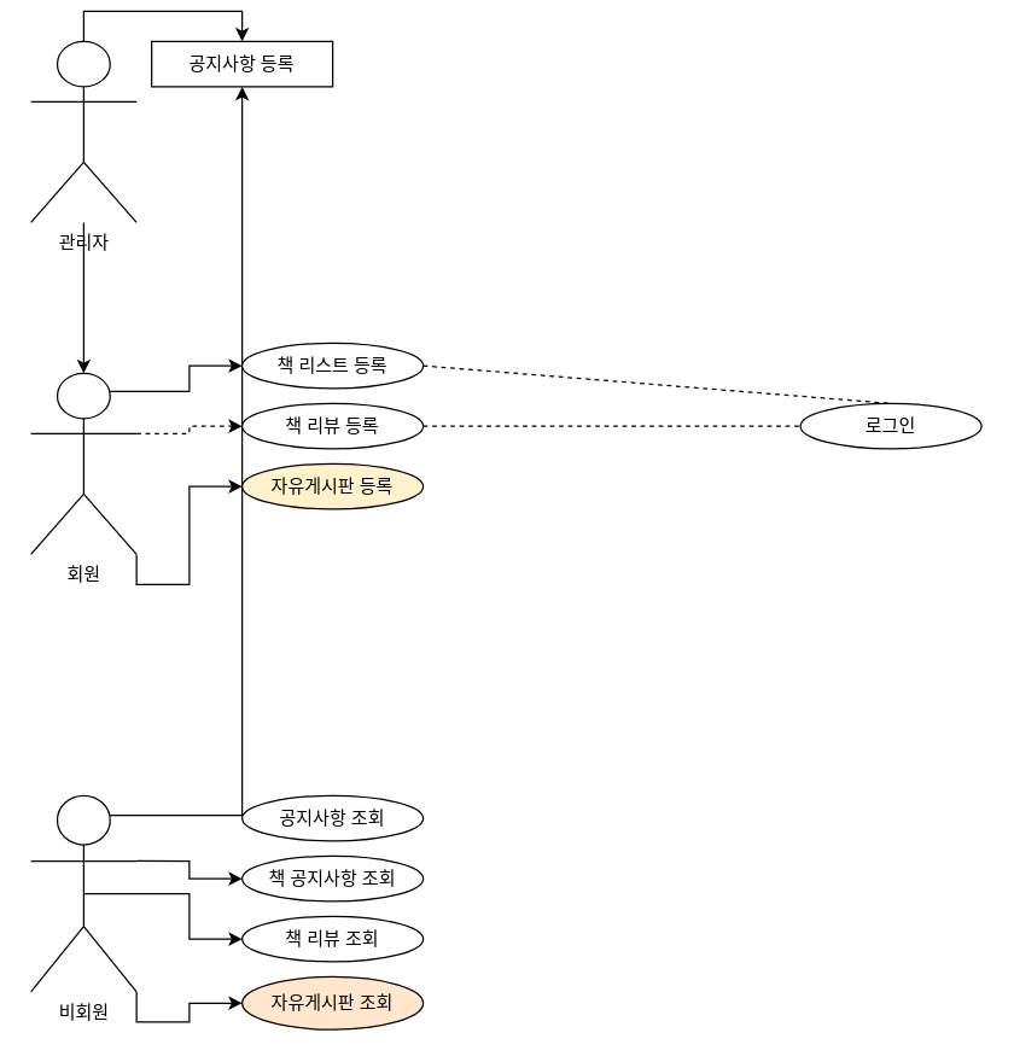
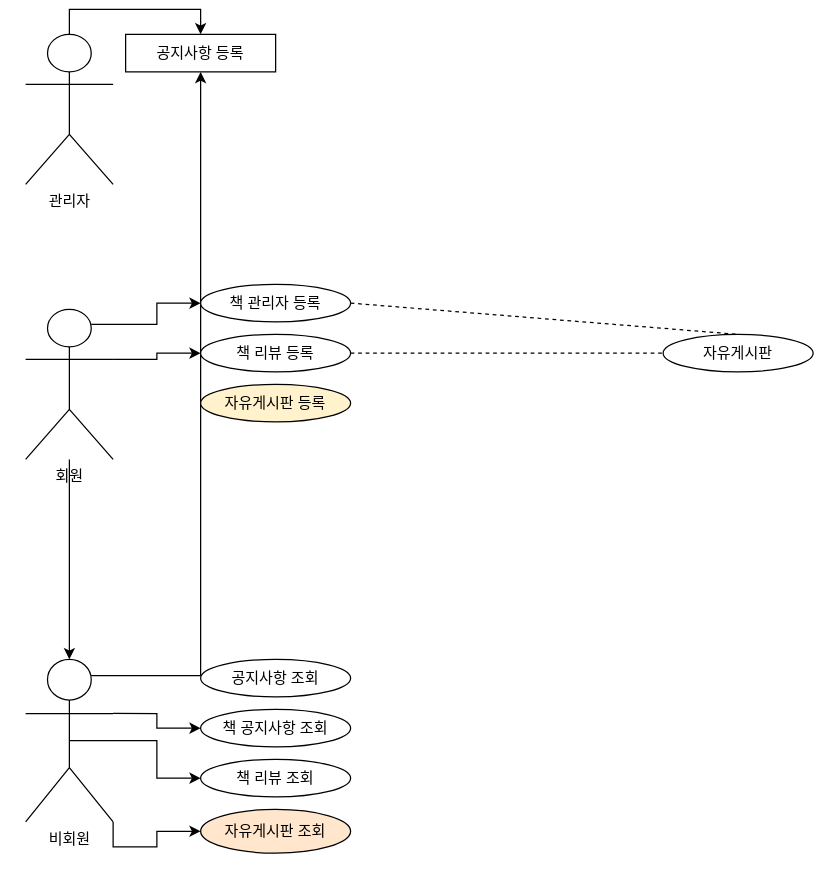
- <mxCell id="3" style="edgeStyle=orthogonalEdgeStyle;rounded=0;orthogonalLoop=1;jettySize=auto;html=1;" parent="1" source="4" target="14" edge="1"><mxGeometry relative="1" as="geometry" /></mxCell>
- <mxCell id="20" value="책 리스트 등록" style="ellipse;whiteSpace=wrap;html=1;" parent="1" vertex="1"><mxGeometry x="160" y="220" width="120" height="30" as="geometry" /></mxCell>
+ <mxCell id="20" value="책 관리자 등록" style="ellipse;whiteSpace=wrap;html=1;" parent="1" vertex="1"><mxGeometry x="160" y="220" width="120" height="30" as="geometry" /></mxCell>
- <mxCell id="25" value="로그인" style="ellipse;whiteSpace=wrap;html=1;" parent="1" vertex="1"><mxGeometry x="530" y="260" width="120" height="30" as="geometry" /></mxCell>
+ <mxCell id="25" value="자유게시판" style="ellipse;whiteSpace=wrap;html=1;" parent="1" vertex="1"><mxGeometry x="530" y="260" width="120" height="30" as="geometry" /></mxCell>
- <mxCell id="11" style="edgeStyle=orthogonalEdgeStyle;rounded=0;orthogonalLoop=1;jettySize=auto;html=1;exitX=1;exitY=0.333;exitDx=0;exitDy=0;exitPerimeter=0;entryX=0;entryY=0.5;entryDx=0;entryDy=0;dashed=1;" parent="1" source="14" target="21" edge="1"><mxGeometry relative="1" as="geometry" /></mxCell>
+ <mxCell id="11" style="edgeStyle=orthogonalEdgeStyle;rounded=0;orthogonalLoop=1;jettySize=auto;html=1;exitX=1;exitY=0.333;exitDx=0;exitDy=0;exitPerimeter=0;entryX=0;entryY=0.5;entryDx=0;entryDy=0;" parent="1" source="14" target="21" edge="1"><mxGeometry relative="1" as="geometry" /></mxCell>
- <mxCell id="12" style="edgeStyle=orthogonalEdgeStyle;rounded=0;orthogonalLoop=1;jettySize=auto;html=1;exitX=1;exitY=1;exitDx=0;exitDy=0;exitPerimeter=0;entryX=0;entryY=0.5;entryDx=0;entryDy=0;" parent="1" source="14" target="22" edge="1"><mxGeometry relative="1" as="geometry" /></mxCell>
+ <mxCell id="13" style="edgeStyle=orthogonalEdgeStyle;rounded=0;orthogonalLoop=1;jettySize=auto;html=1;" parent="1" source="14" target="9" edge="1"><mxGeometry relative="1" as="geometry" /></mxCell>
